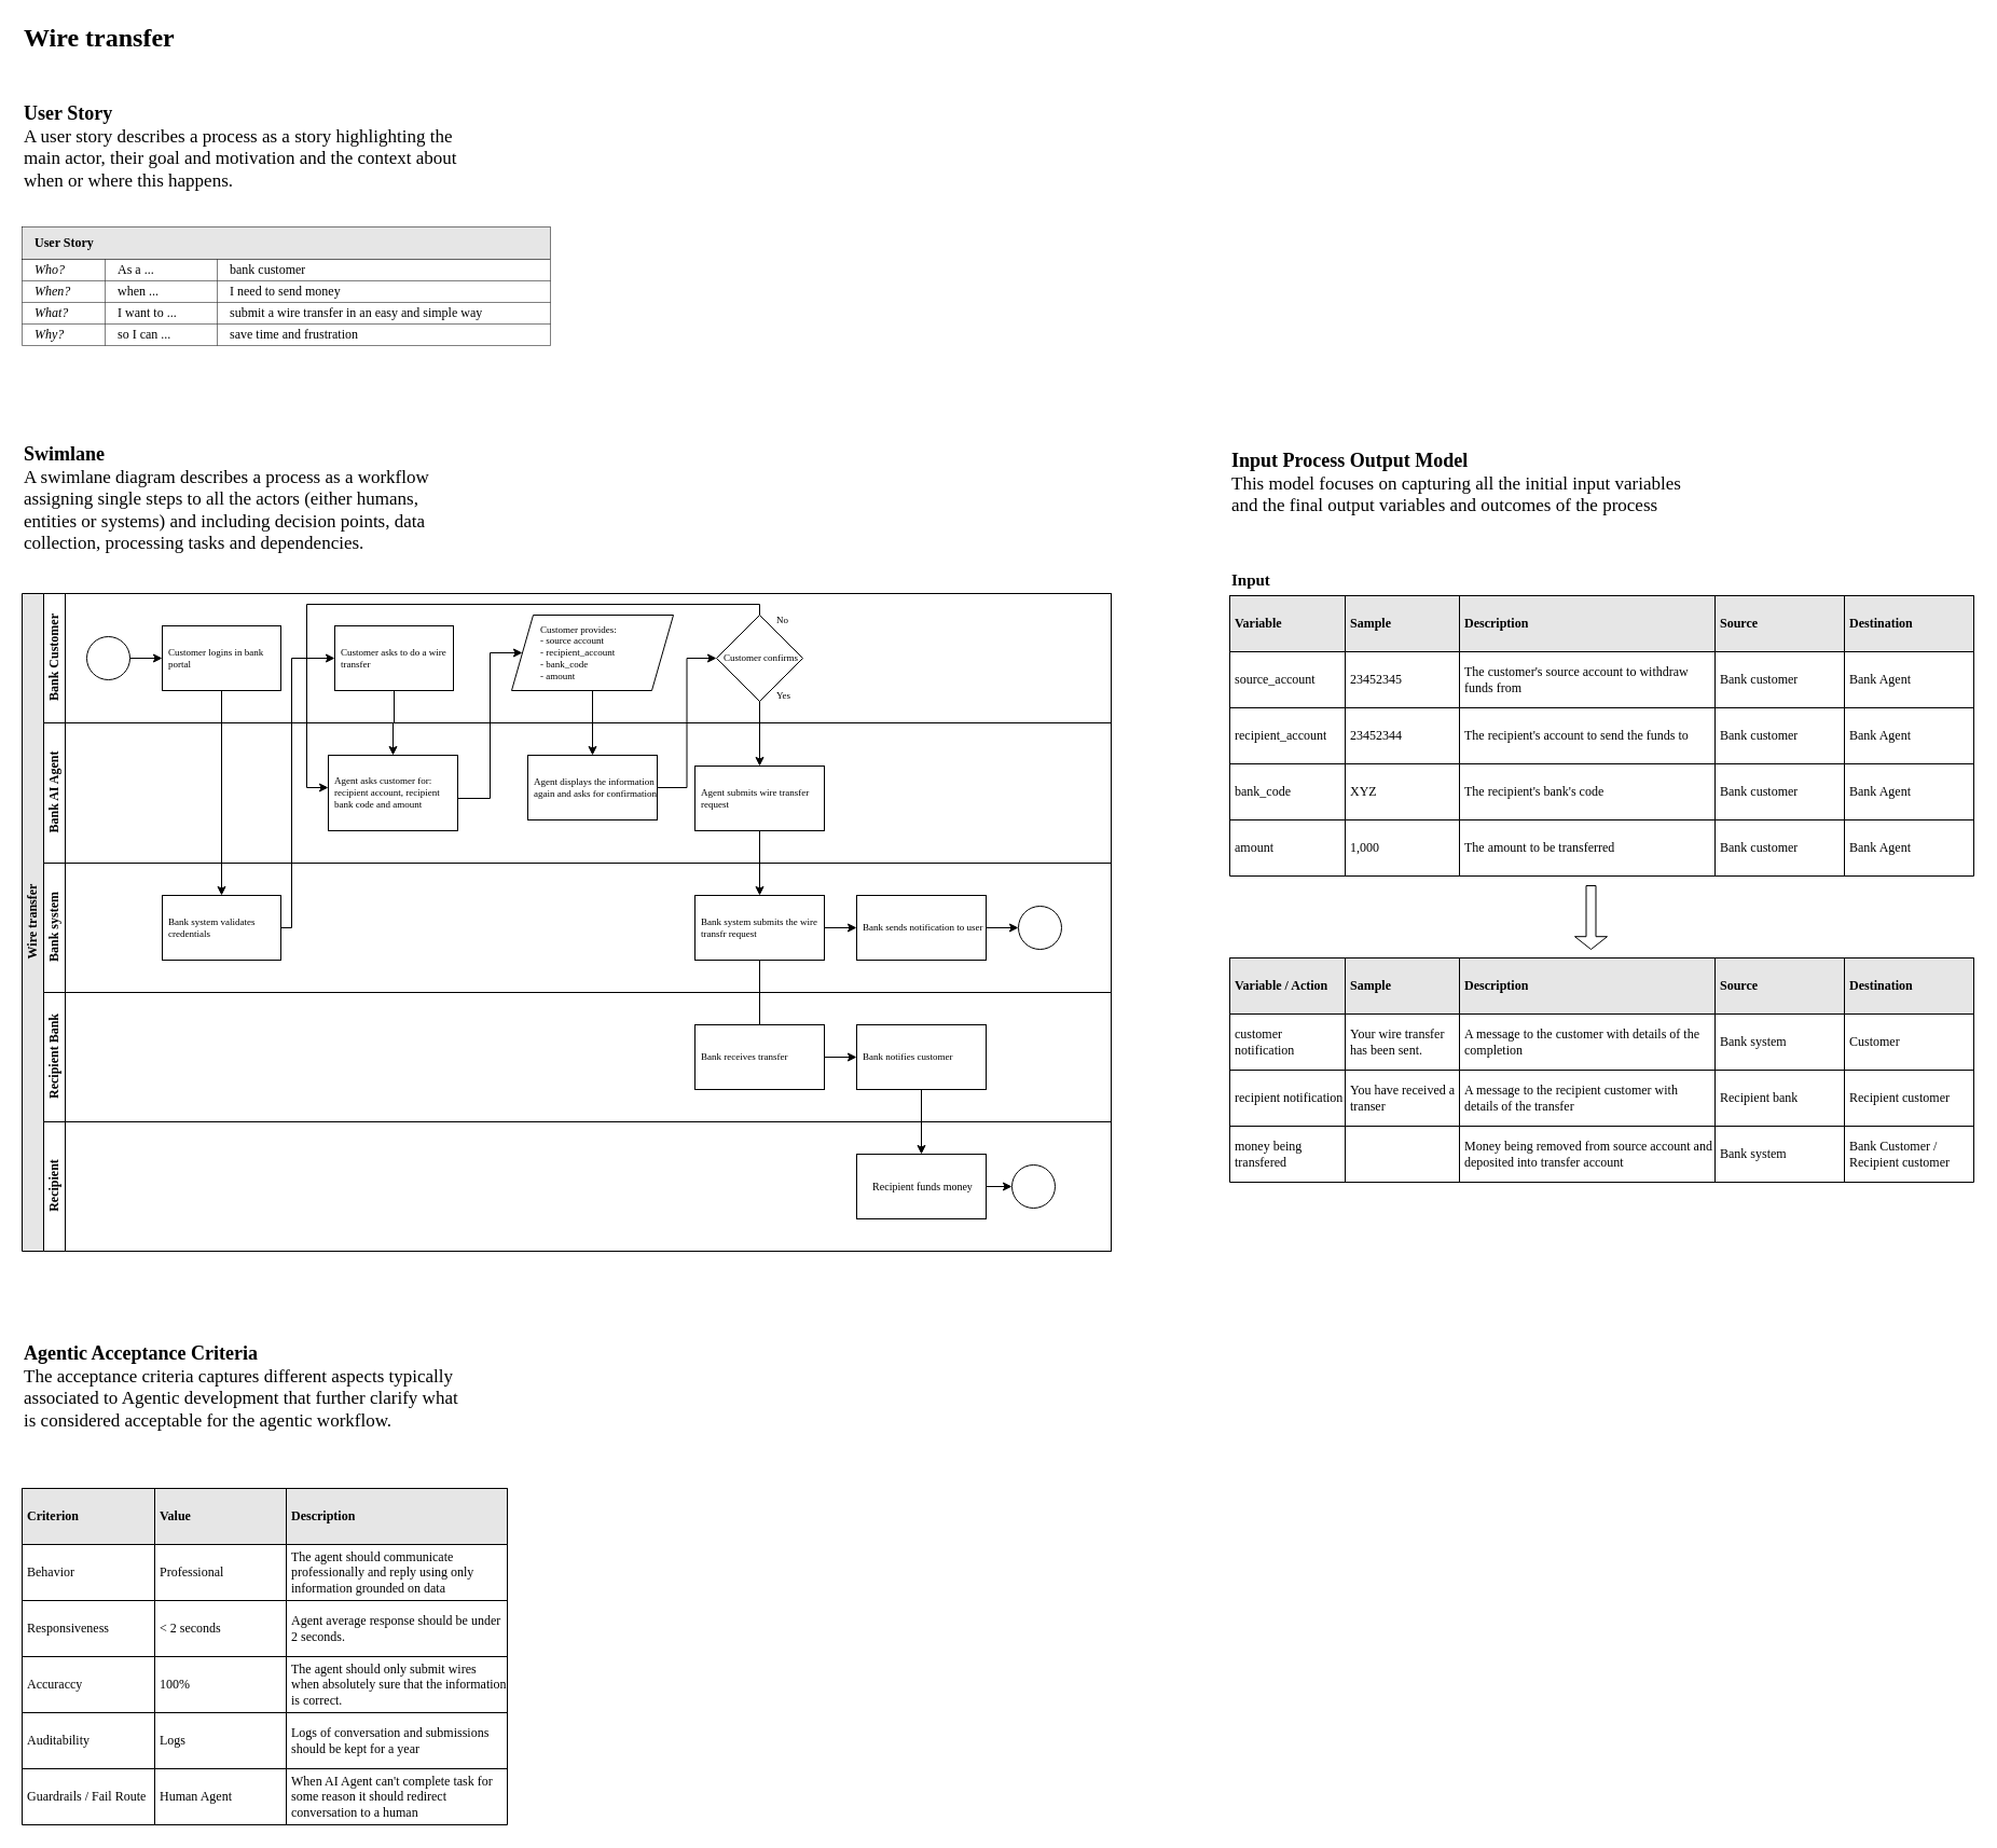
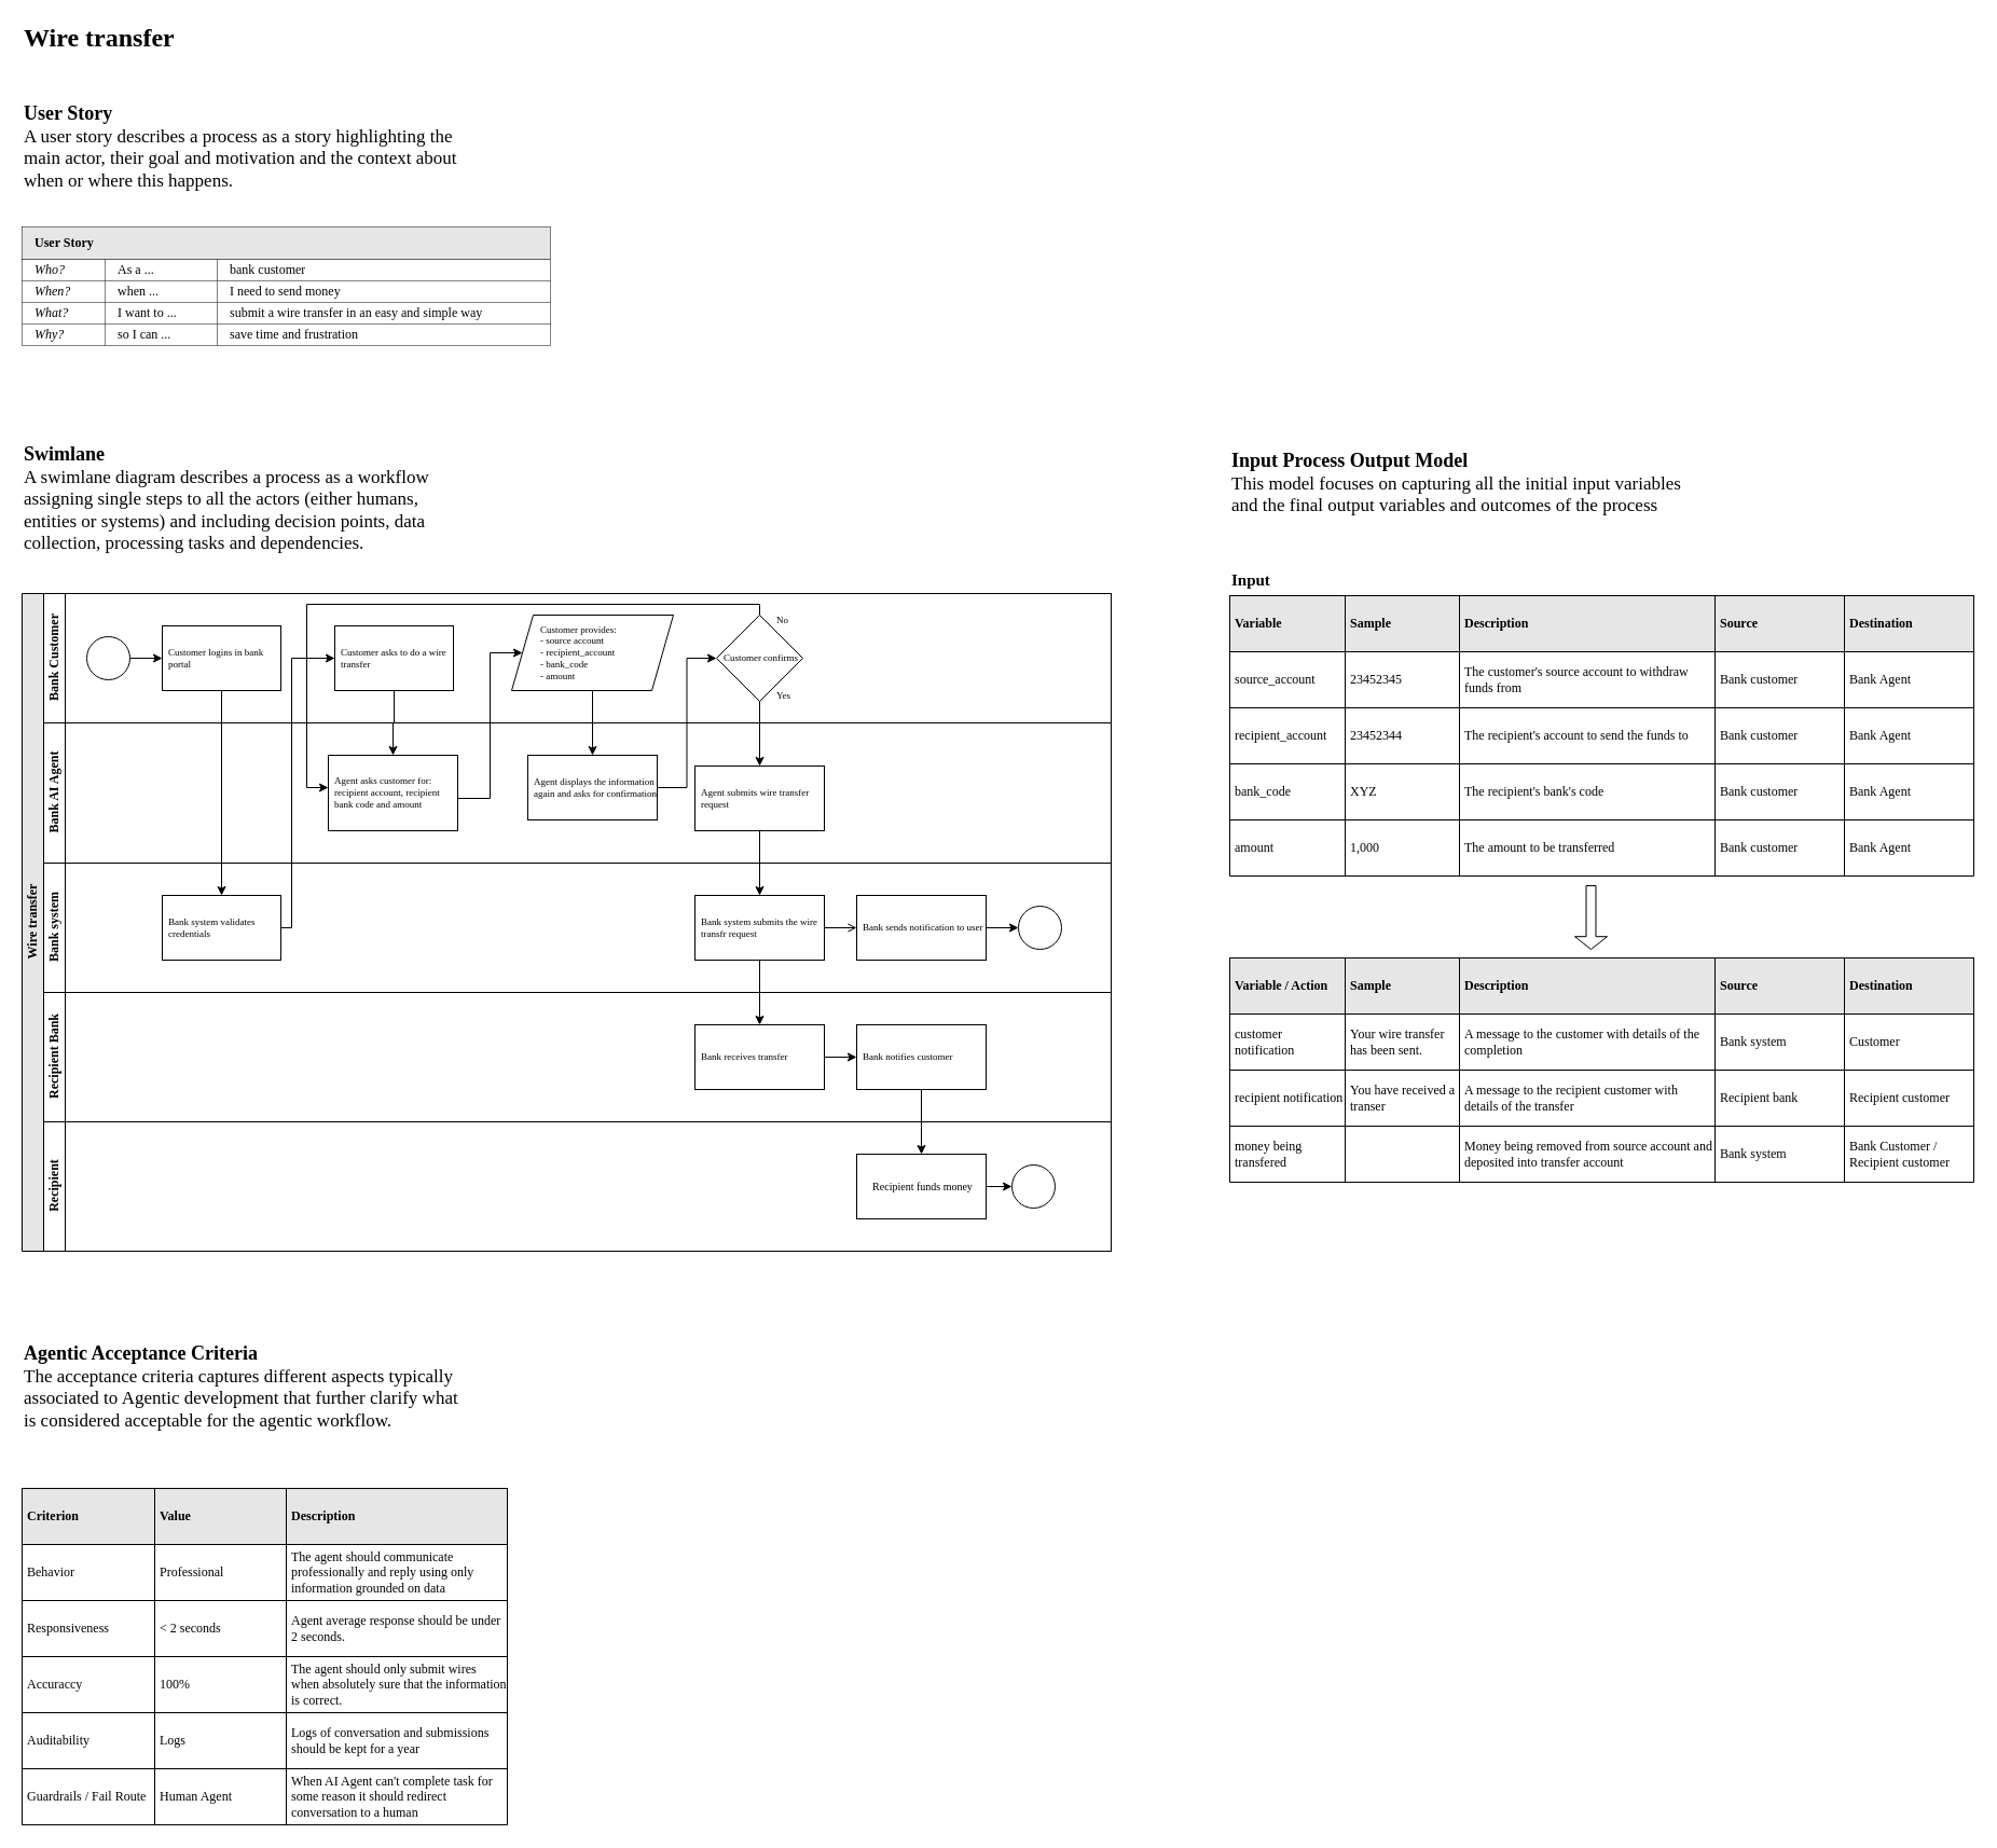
- <mxCell id="17" style="edgeStyle=orthogonalEdgeStyle;rounded=0;orthogonalLoop=1;jettySize=auto;html=1;entryX=0;entryY=0.5;entryDx=0;entryDy=0;" parent="16" source="18" target="20" edge="1"><mxGeometry relative="1" as="geometry" /></mxCell>
+ <mxCell id="17" style="edgeStyle=orthogonalEdgeStyle;rounded=0;orthogonalLoop=1;jettySize=auto;html=1;entryX=0;entryY=0.5;entryDx=0;entryDy=0;endArrow=open;" parent="16" source="18" target="20" edge="1"><mxGeometry relative="1" as="geometry" /></mxCell>
- <mxCell id="38" style="edgeStyle=orthogonalEdgeStyle;rounded=0;orthogonalLoop=1;jettySize=auto;html=1;entryX=0.5;entryY=0;entryDx=0;entryDy=0;endArrow=none;" parent="2" source="18" target="25" edge="1"><mxGeometry relative="1" as="geometry" /></mxCell>
+ <mxCell id="38" style="edgeStyle=orthogonalEdgeStyle;rounded=0;orthogonalLoop=1;jettySize=auto;html=1;entryX=0.5;entryY=0;entryDx=0;entryDy=0;" parent="2" source="18" target="25" edge="1"><mxGeometry relative="1" as="geometry" /></mxCell>
